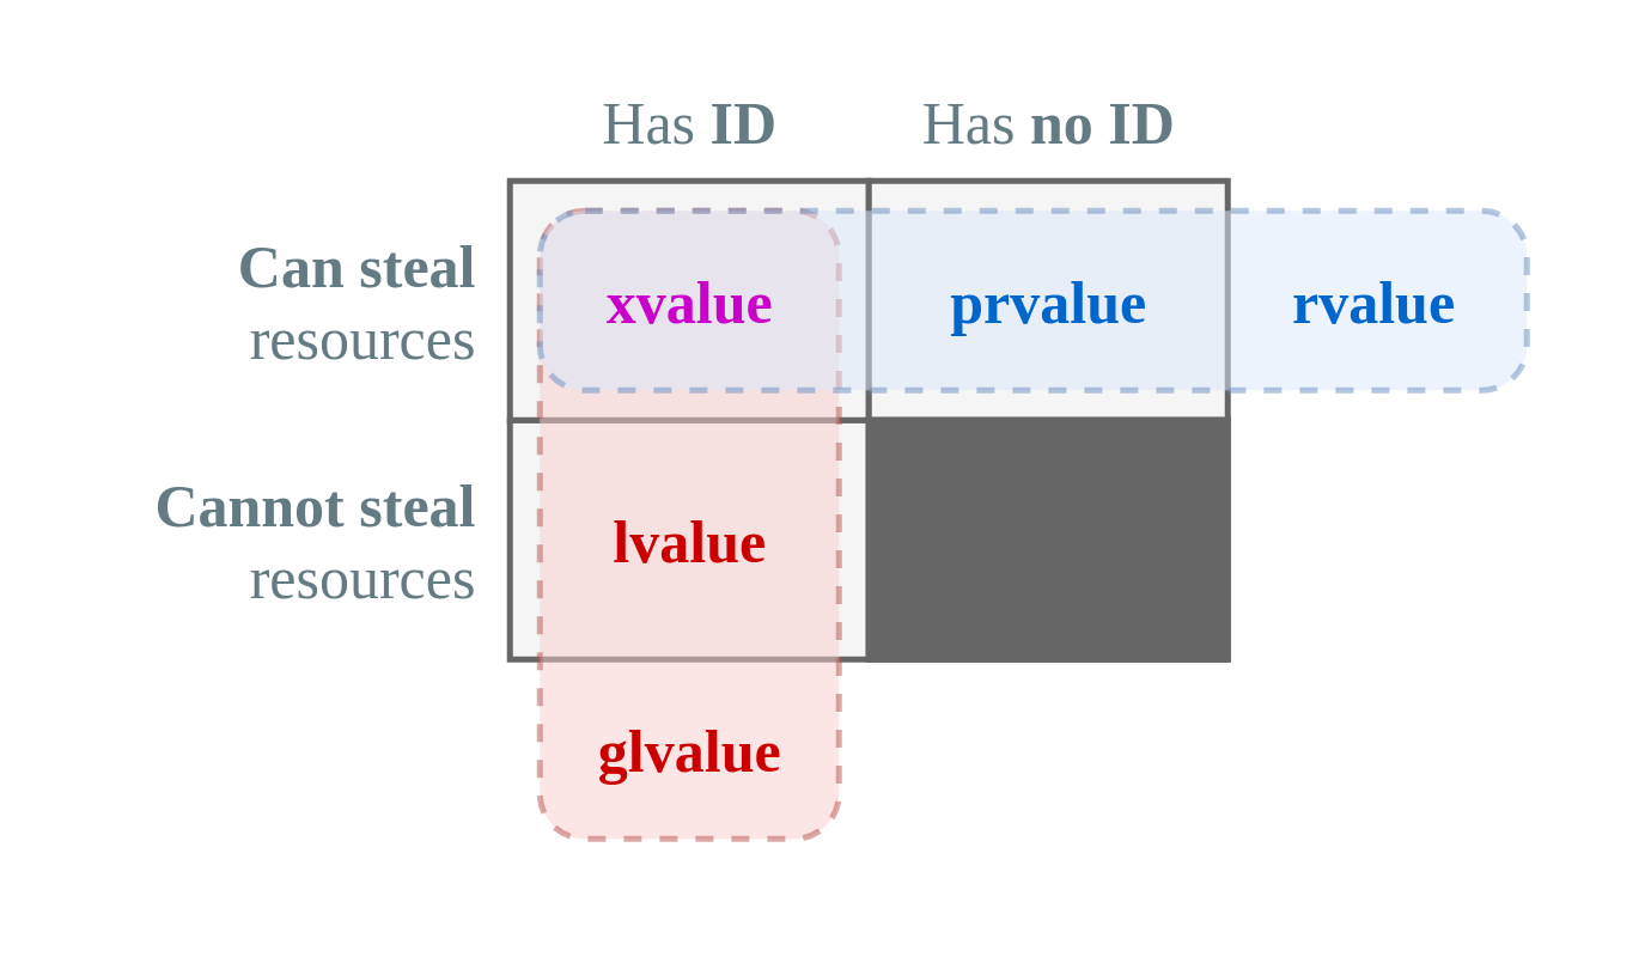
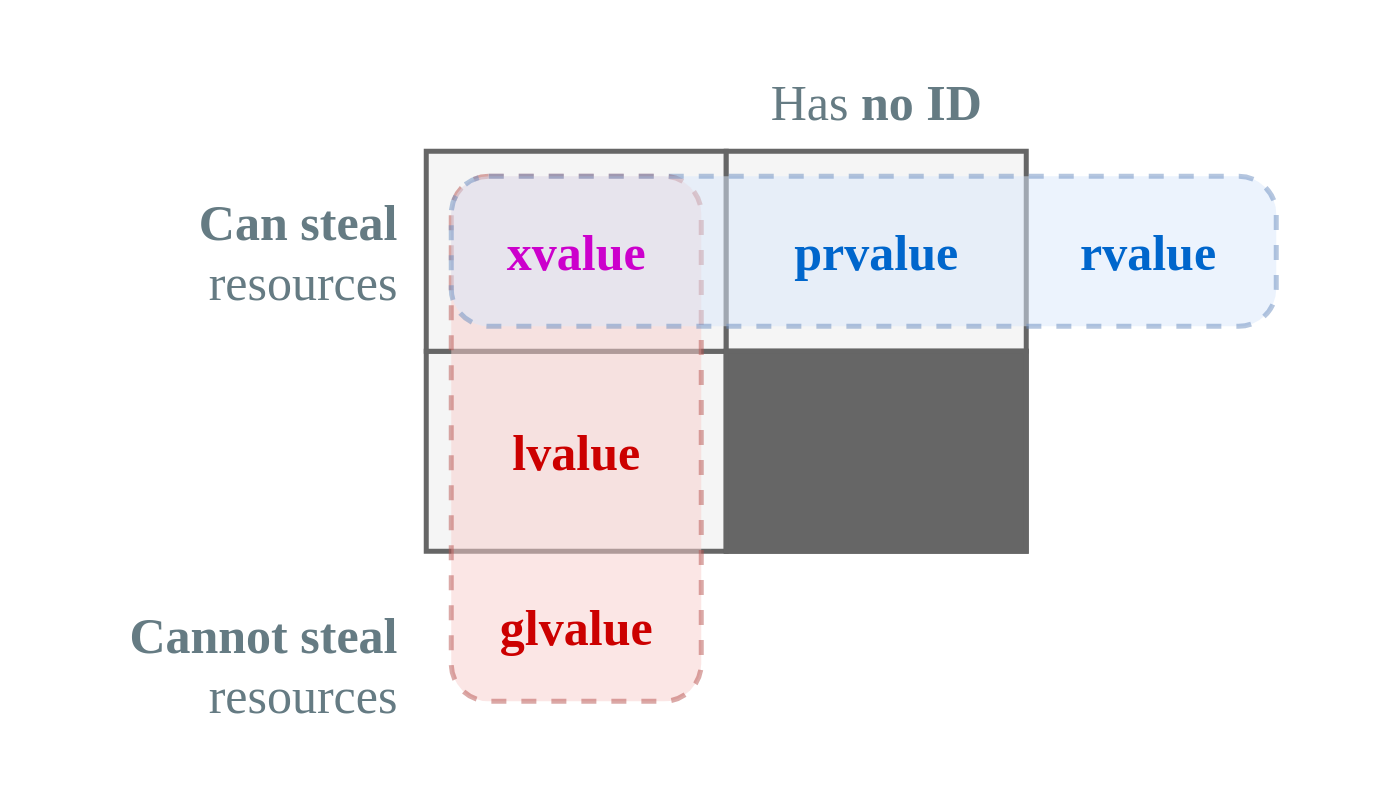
- <mxCell id="9" value="&lt;font style=&quot;font-size: 20px&quot; face=&quot;Ubuntu&quot; color=&quot;#657b83&quot;&gt;Has &lt;b&gt;ID&lt;/b&gt;&lt;/font&gt;" style="text;html=1;align=center;verticalAlign=middle;resizable=0;points=[];autosize=1;fontFamily=Ubuntu;FType=g;" parent="8" vertex="1"><mxGeometry x="195" y="30" width="70" height="20" as="geometry" /></mxCell>
- <mxCell id="13" value="&lt;font style=&quot;font-size: 20px&quot; face=&quot;Ubuntu&quot; color=&quot;#657b83&quot;&gt;&lt;b&gt;Cannot&lt;/b&gt; &lt;b&gt;steal&lt;/b&gt;&lt;br&gt;resources&lt;br&gt;&lt;/font&gt;" style="text;html=1;align=right;verticalAlign=middle;resizable=0;points=[];autosize=1;" parent="11" vertex="1"><mxGeometry x="30" y="160" width="130" height="40" as="geometry" /></mxCell>
+ <mxCell id="13" value="&lt;font style=&quot;font-size: 20px&quot; face=&quot;Ubuntu&quot; color=&quot;#657b83&quot;&gt;&lt;b&gt;Cannot&lt;/b&gt; &lt;b&gt;steal&lt;/b&gt;&lt;br&gt;resources&lt;br&gt;&lt;/font&gt;" style="text;html=1;align=right;verticalAlign=middle;resizable=0;points=[];autosize=1;" parent="11" vertex="1"><mxGeometry x="30" y="245" width="130" height="40" as="geometry" /></mxCell>
